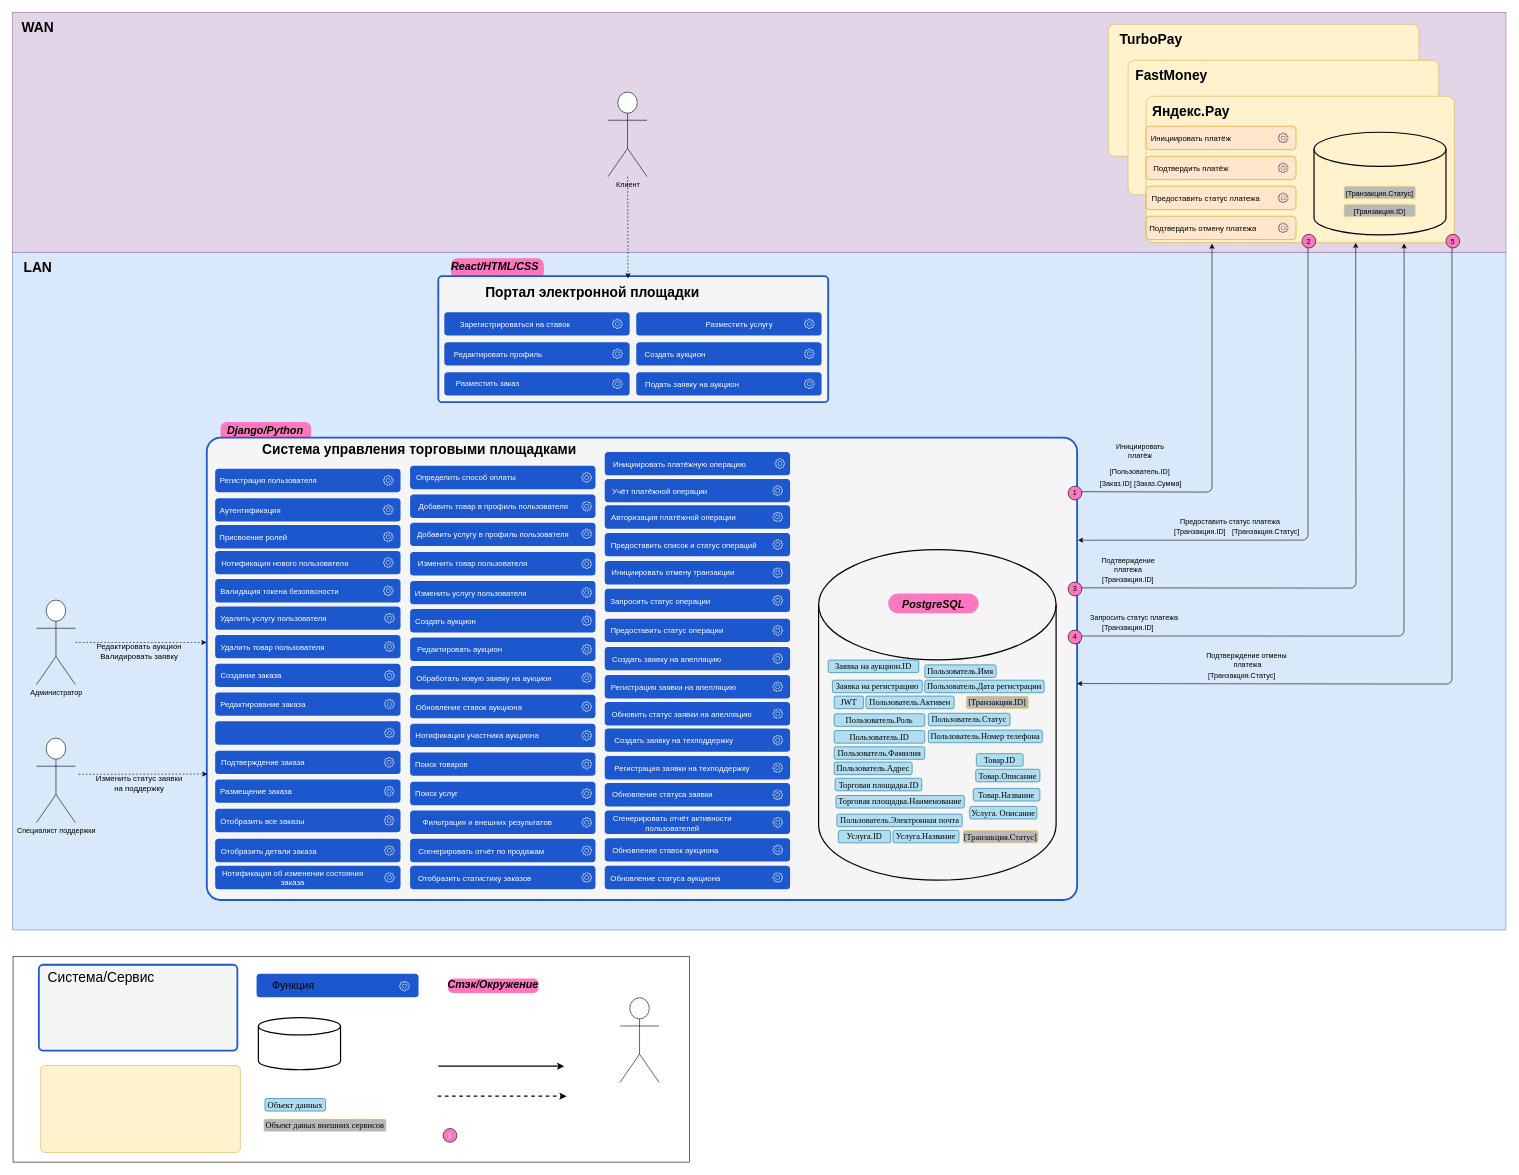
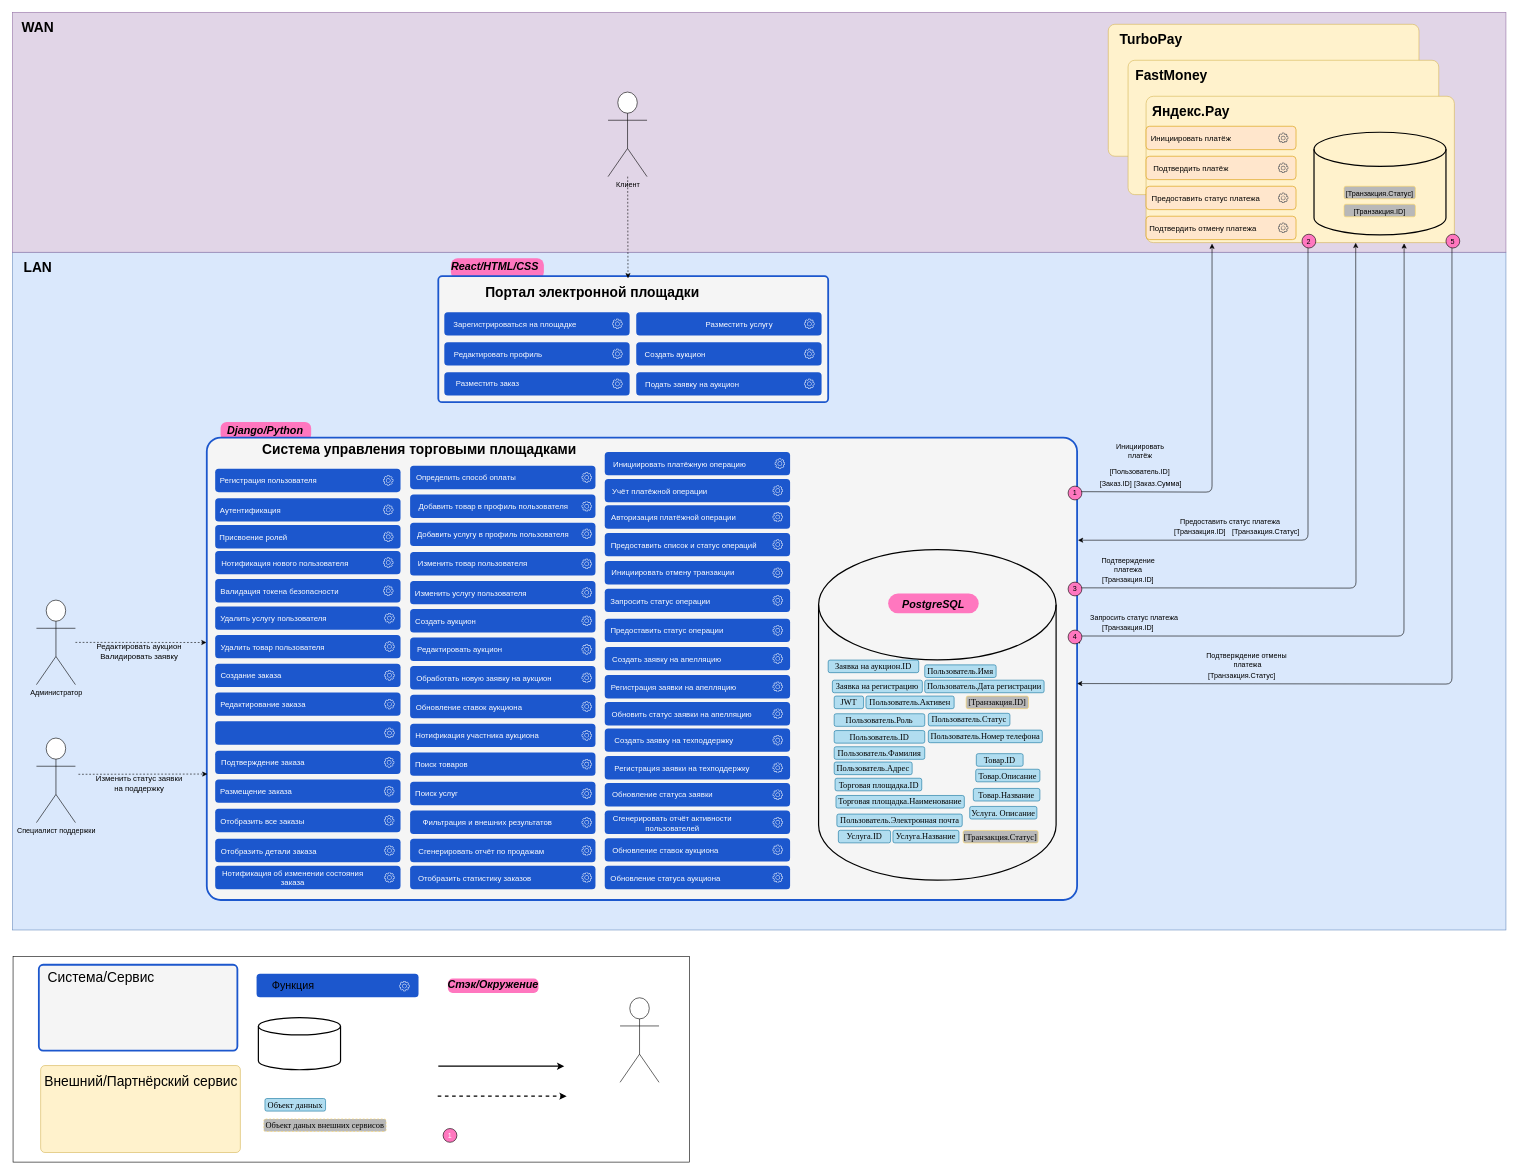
- <mxCell id="107" value="Зарегистрироваться на ставок" style="text;html=1;align=center;verticalAlign=middle;whiteSpace=wrap;rounded=1;fontSize=13;fontColor=#FFFFFF;" parent="104" vertex="1"><mxGeometry x="9" y="4.5" width="218" height="30" as="geometry" /></mxCell>
+ <mxCell id="107" value="Зарегистрироваться на площадке" style="text;html=1;align=center;verticalAlign=middle;whiteSpace=wrap;rounded=1;fontSize=13;fontColor=#FFFFFF;" parent="104" vertex="1"><mxGeometry x="9" y="4.5" width="218" height="30" as="geometry" /></mxCell>
+ <mxCell id="340" value="&lt;span style=&quot;font-weight: normal;&quot;&gt;Внешний/Партнёрский сервис&lt;/span&gt;" style="text;html=1;align=center;verticalAlign=middle;whiteSpace=wrap;rounded=1;shadow=0;fontSize=23;fontStyle=1;fontColor=#000000;" parent="338" vertex="1"><mxGeometry x="2" y="1" width="331" height="49" as="geometry" /></mxCell>
